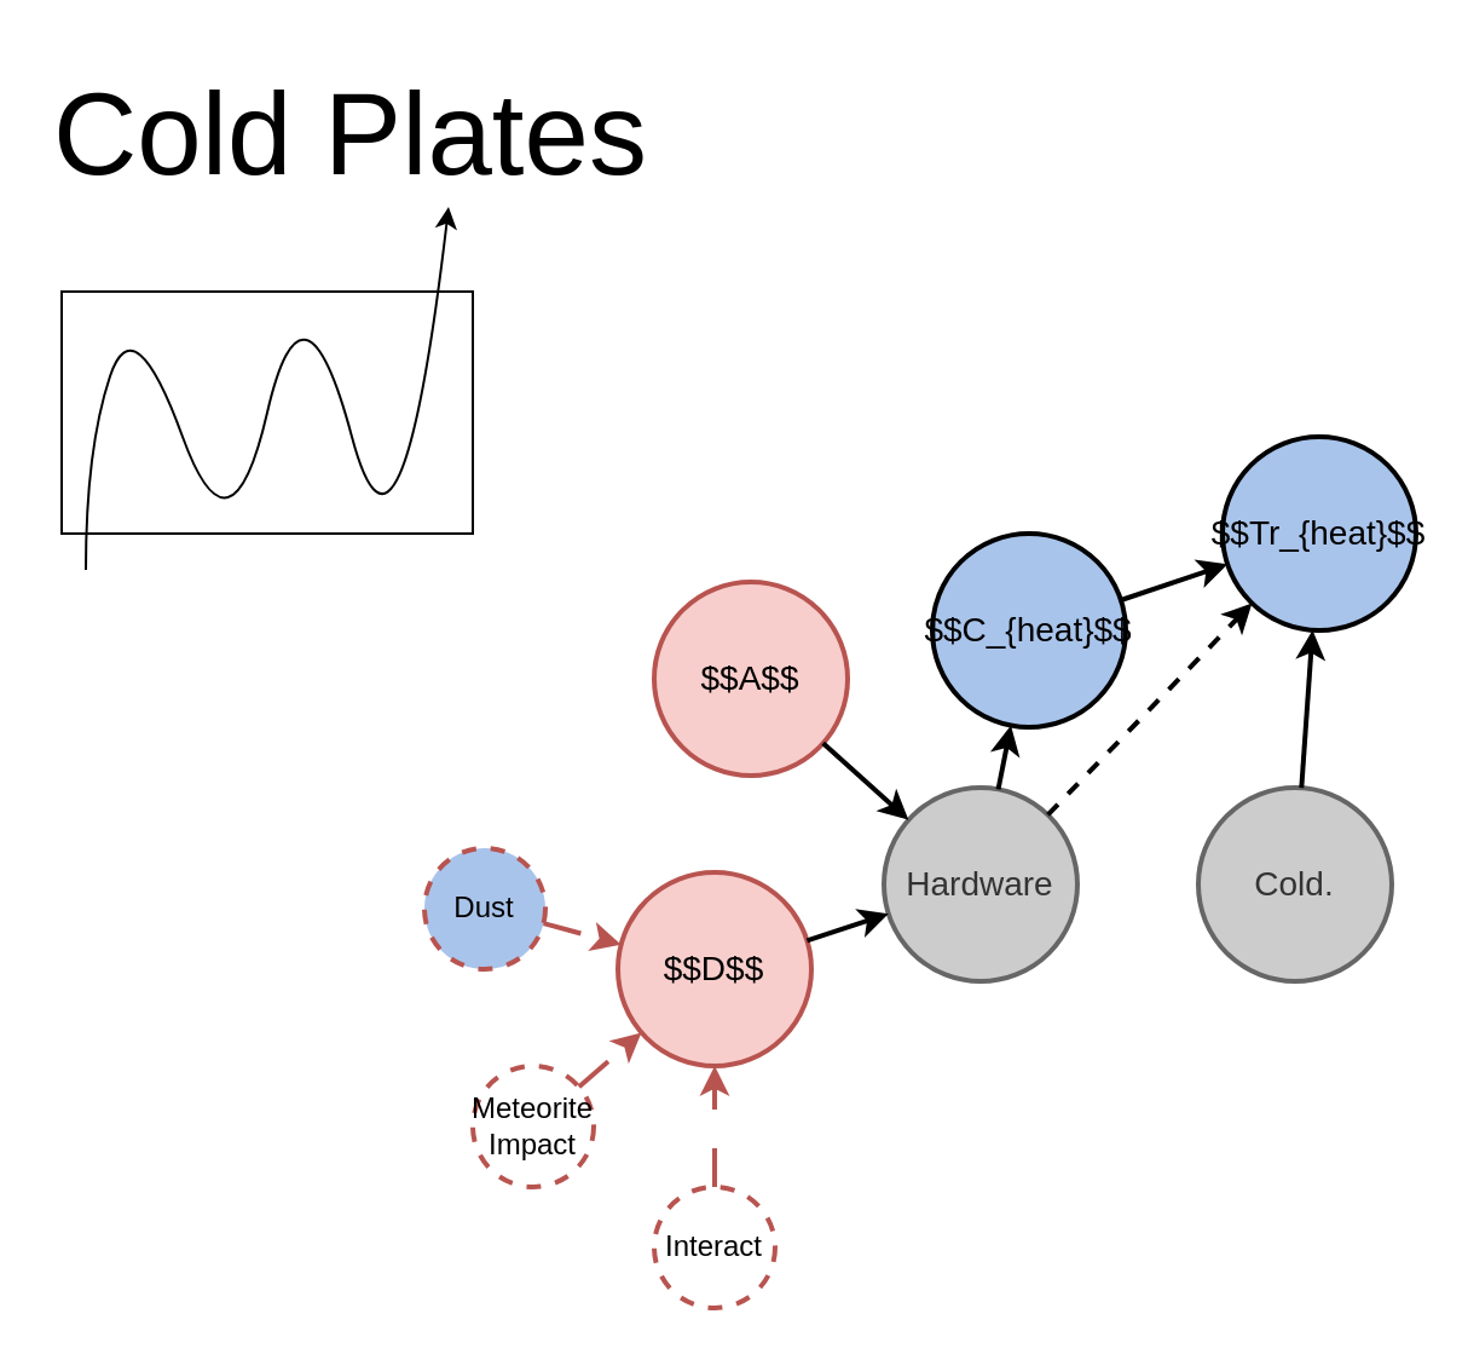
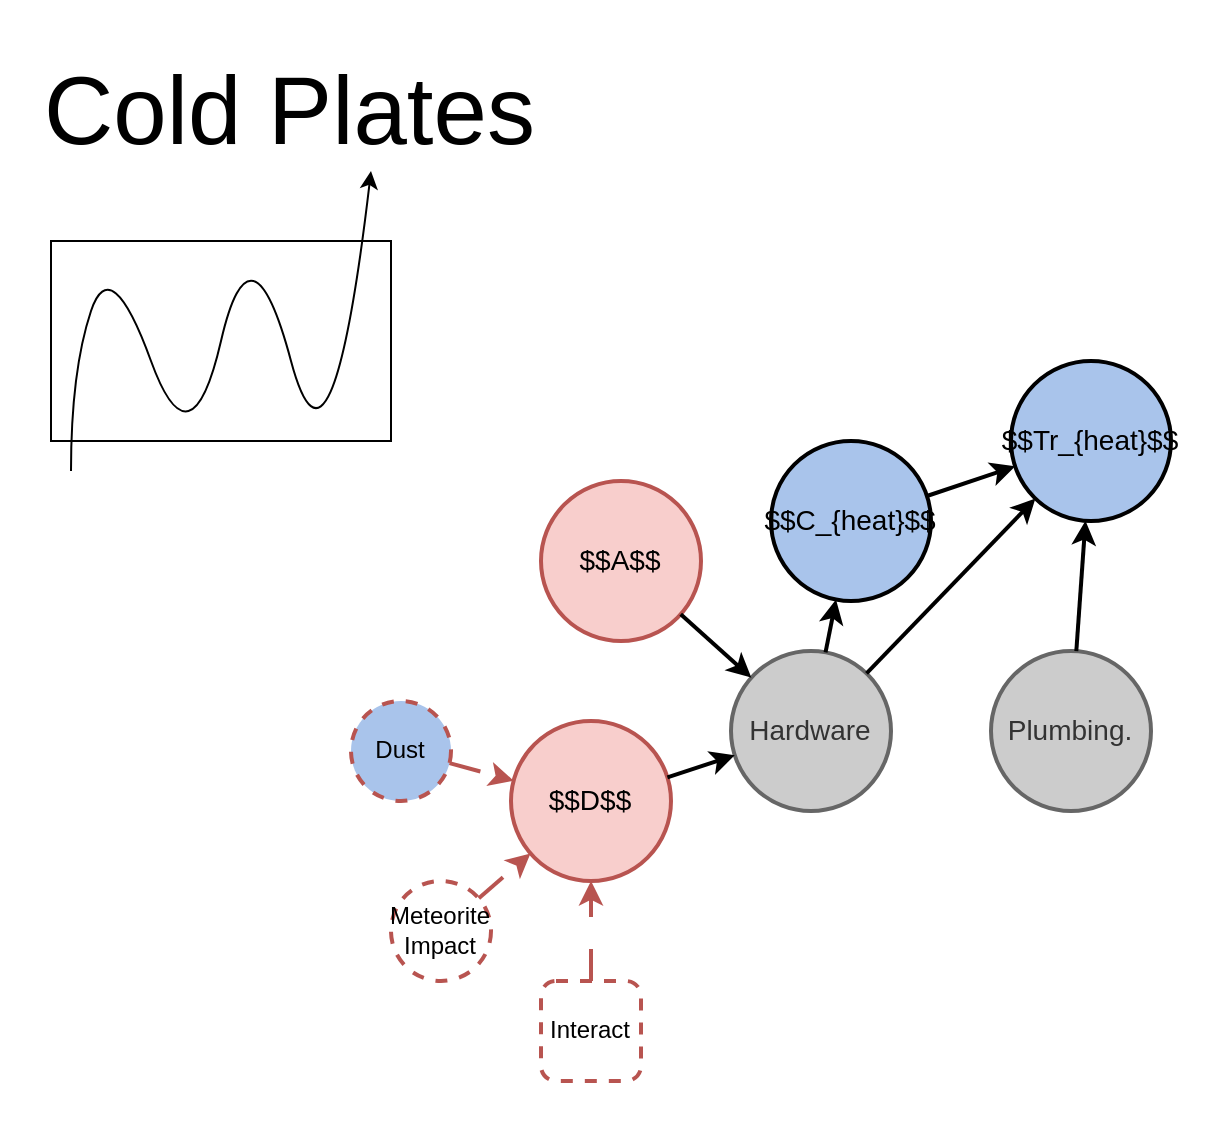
- <mxCell id="22" value="" style="endArrow=classic;html=1;rounded=0;strokeWidth=2;dashed=1;" parent="1" source="6" target="2" edge="1"><mxGeometry width="50" height="50" relative="1" as="geometry"><mxPoint x="422" y="336" as="sourcePoint" /><mxPoint x="427" y="309" as="targetPoint" /></mxGeometry></mxCell>
+ <mxCell id="22" value="" style="endArrow=classic;html=1;rounded=0;strokeWidth=2;" parent="1" source="6" target="2" edge="1"><mxGeometry width="50" height="50" relative="1" as="geometry"><mxPoint x="422" y="336" as="sourcePoint" /><mxPoint x="427" y="309" as="targetPoint" /></mxGeometry></mxCell>
- <mxCell id="4" value="&lt;font style=&quot;font-size: 14px;&quot;&gt;Cold.&lt;/font&gt;" style="ellipse;whiteSpace=wrap;html=1;aspect=fixed;fillColor=#CCCCCC;strokeColor=#666666;strokeWidth=2;fontColor=#333333;" parent="1" vertex="1"><mxGeometry x="495" y="325" width="80" height="80" as="geometry" /></mxCell>
+ <mxCell id="4" value="&lt;font style=&quot;font-size: 14px;&quot;&gt;Plumbing.&lt;/font&gt;" style="ellipse;whiteSpace=wrap;html=1;aspect=fixed;fillColor=#CCCCCC;strokeColor=#666666;strokeWidth=2;fontColor=#333333;" parent="1" vertex="1"><mxGeometry x="495" y="325" width="80" height="80" as="geometry" /></mxCell>
- <mxCell id="17" value="Interact" style="ellipse;whiteSpace=wrap;html=1;aspect=fixed;strokeWidth=2;strokeColor=#b85450;fillColor=#ffffff;dashed=1;" parent="1" vertex="1"><mxGeometry x="270" y="490" width="50" height="50" as="geometry" /></mxCell>
+ <mxCell id="17" value="Interact" style="whiteSpace=wrap;html=1;aspect=fixed;strokeWidth=2;strokeColor=#b85450;fillColor=#ffffff;dashed=1;rounded=1;" parent="1" vertex="1"><mxGeometry x="270" y="490" width="50" height="50" as="geometry" /></mxCell>
